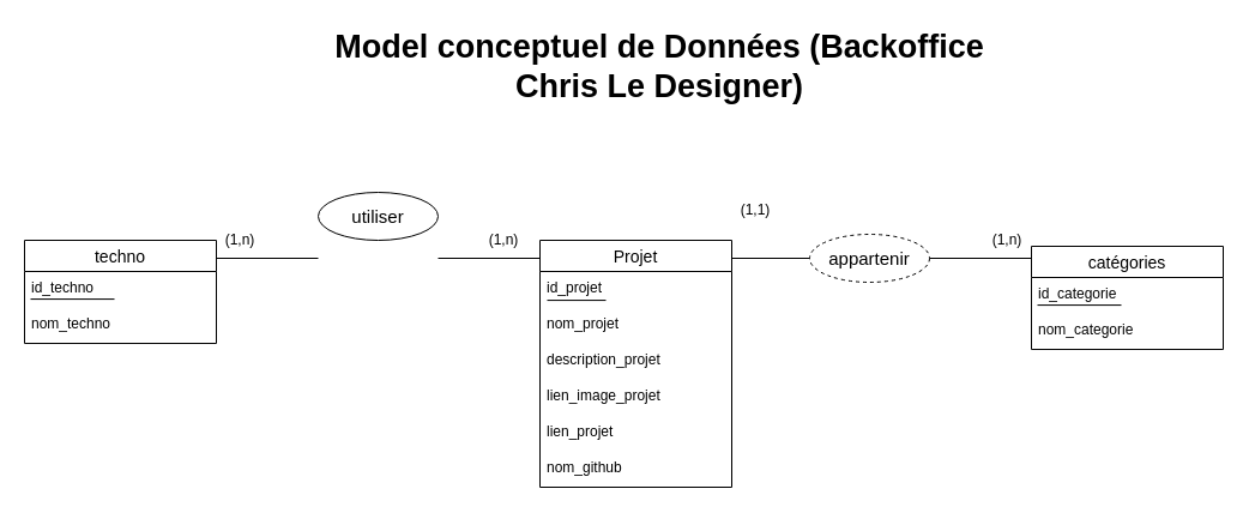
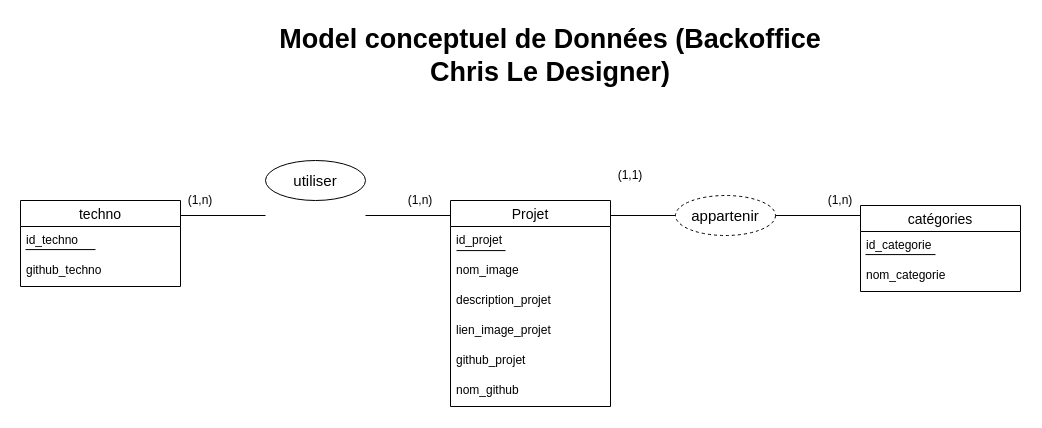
- <mxCell id="22" value="nom_techno" style="text;strokeColor=none;fillColor=none;spacingLeft=4;spacingRight=4;overflow=hidden;rotatable=0;points=[[0,0.5],[1,0.5]];portConstraint=eastwest;fontSize=12;" vertex="1" parent="20"><mxGeometry y="56" width="160" height="30" as="geometry" /></mxCell>
+ <mxCell id="22" value="github_techno" style="text;strokeColor=none;fillColor=none;spacingLeft=4;spacingRight=4;overflow=hidden;rotatable=0;points=[[0,0.5],[1,0.5]];portConstraint=eastwest;fontSize=12;" vertex="1" parent="20"><mxGeometry y="56" width="160" height="30" as="geometry" /></mxCell>
- <mxCell id="5" value="nom_projet" style="text;strokeColor=none;fillColor=none;spacingLeft=4;spacingRight=4;overflow=hidden;rotatable=0;points=[[0,0.5],[1,0.5]];portConstraint=eastwest;fontSize=12;" parent="3" vertex="1"><mxGeometry y="56" width="160" height="30" as="geometry" /></mxCell>
+ <mxCell id="5" value="nom_image" style="text;strokeColor=none;fillColor=none;spacingLeft=4;spacingRight=4;overflow=hidden;rotatable=0;points=[[0,0.5],[1,0.5]];portConstraint=eastwest;fontSize=12;" parent="3" vertex="1"><mxGeometry y="56" width="160" height="30" as="geometry" /></mxCell>
- <mxCell id="8" value="lien_projet" style="text;strokeColor=none;fillColor=none;spacingLeft=4;spacingRight=4;overflow=hidden;rotatable=0;points=[[0,0.5],[1,0.5]];portConstraint=eastwest;fontSize=12;" parent="3" vertex="1"><mxGeometry y="146" width="160" height="30" as="geometry" /></mxCell>
+ <mxCell id="8" value="github_projet" style="text;strokeColor=none;fillColor=none;spacingLeft=4;spacingRight=4;overflow=hidden;rotatable=0;points=[[0,0.5],[1,0.5]];portConstraint=eastwest;fontSize=12;" parent="3" vertex="1"><mxGeometry y="146" width="160" height="30" as="geometry" /></mxCell>
